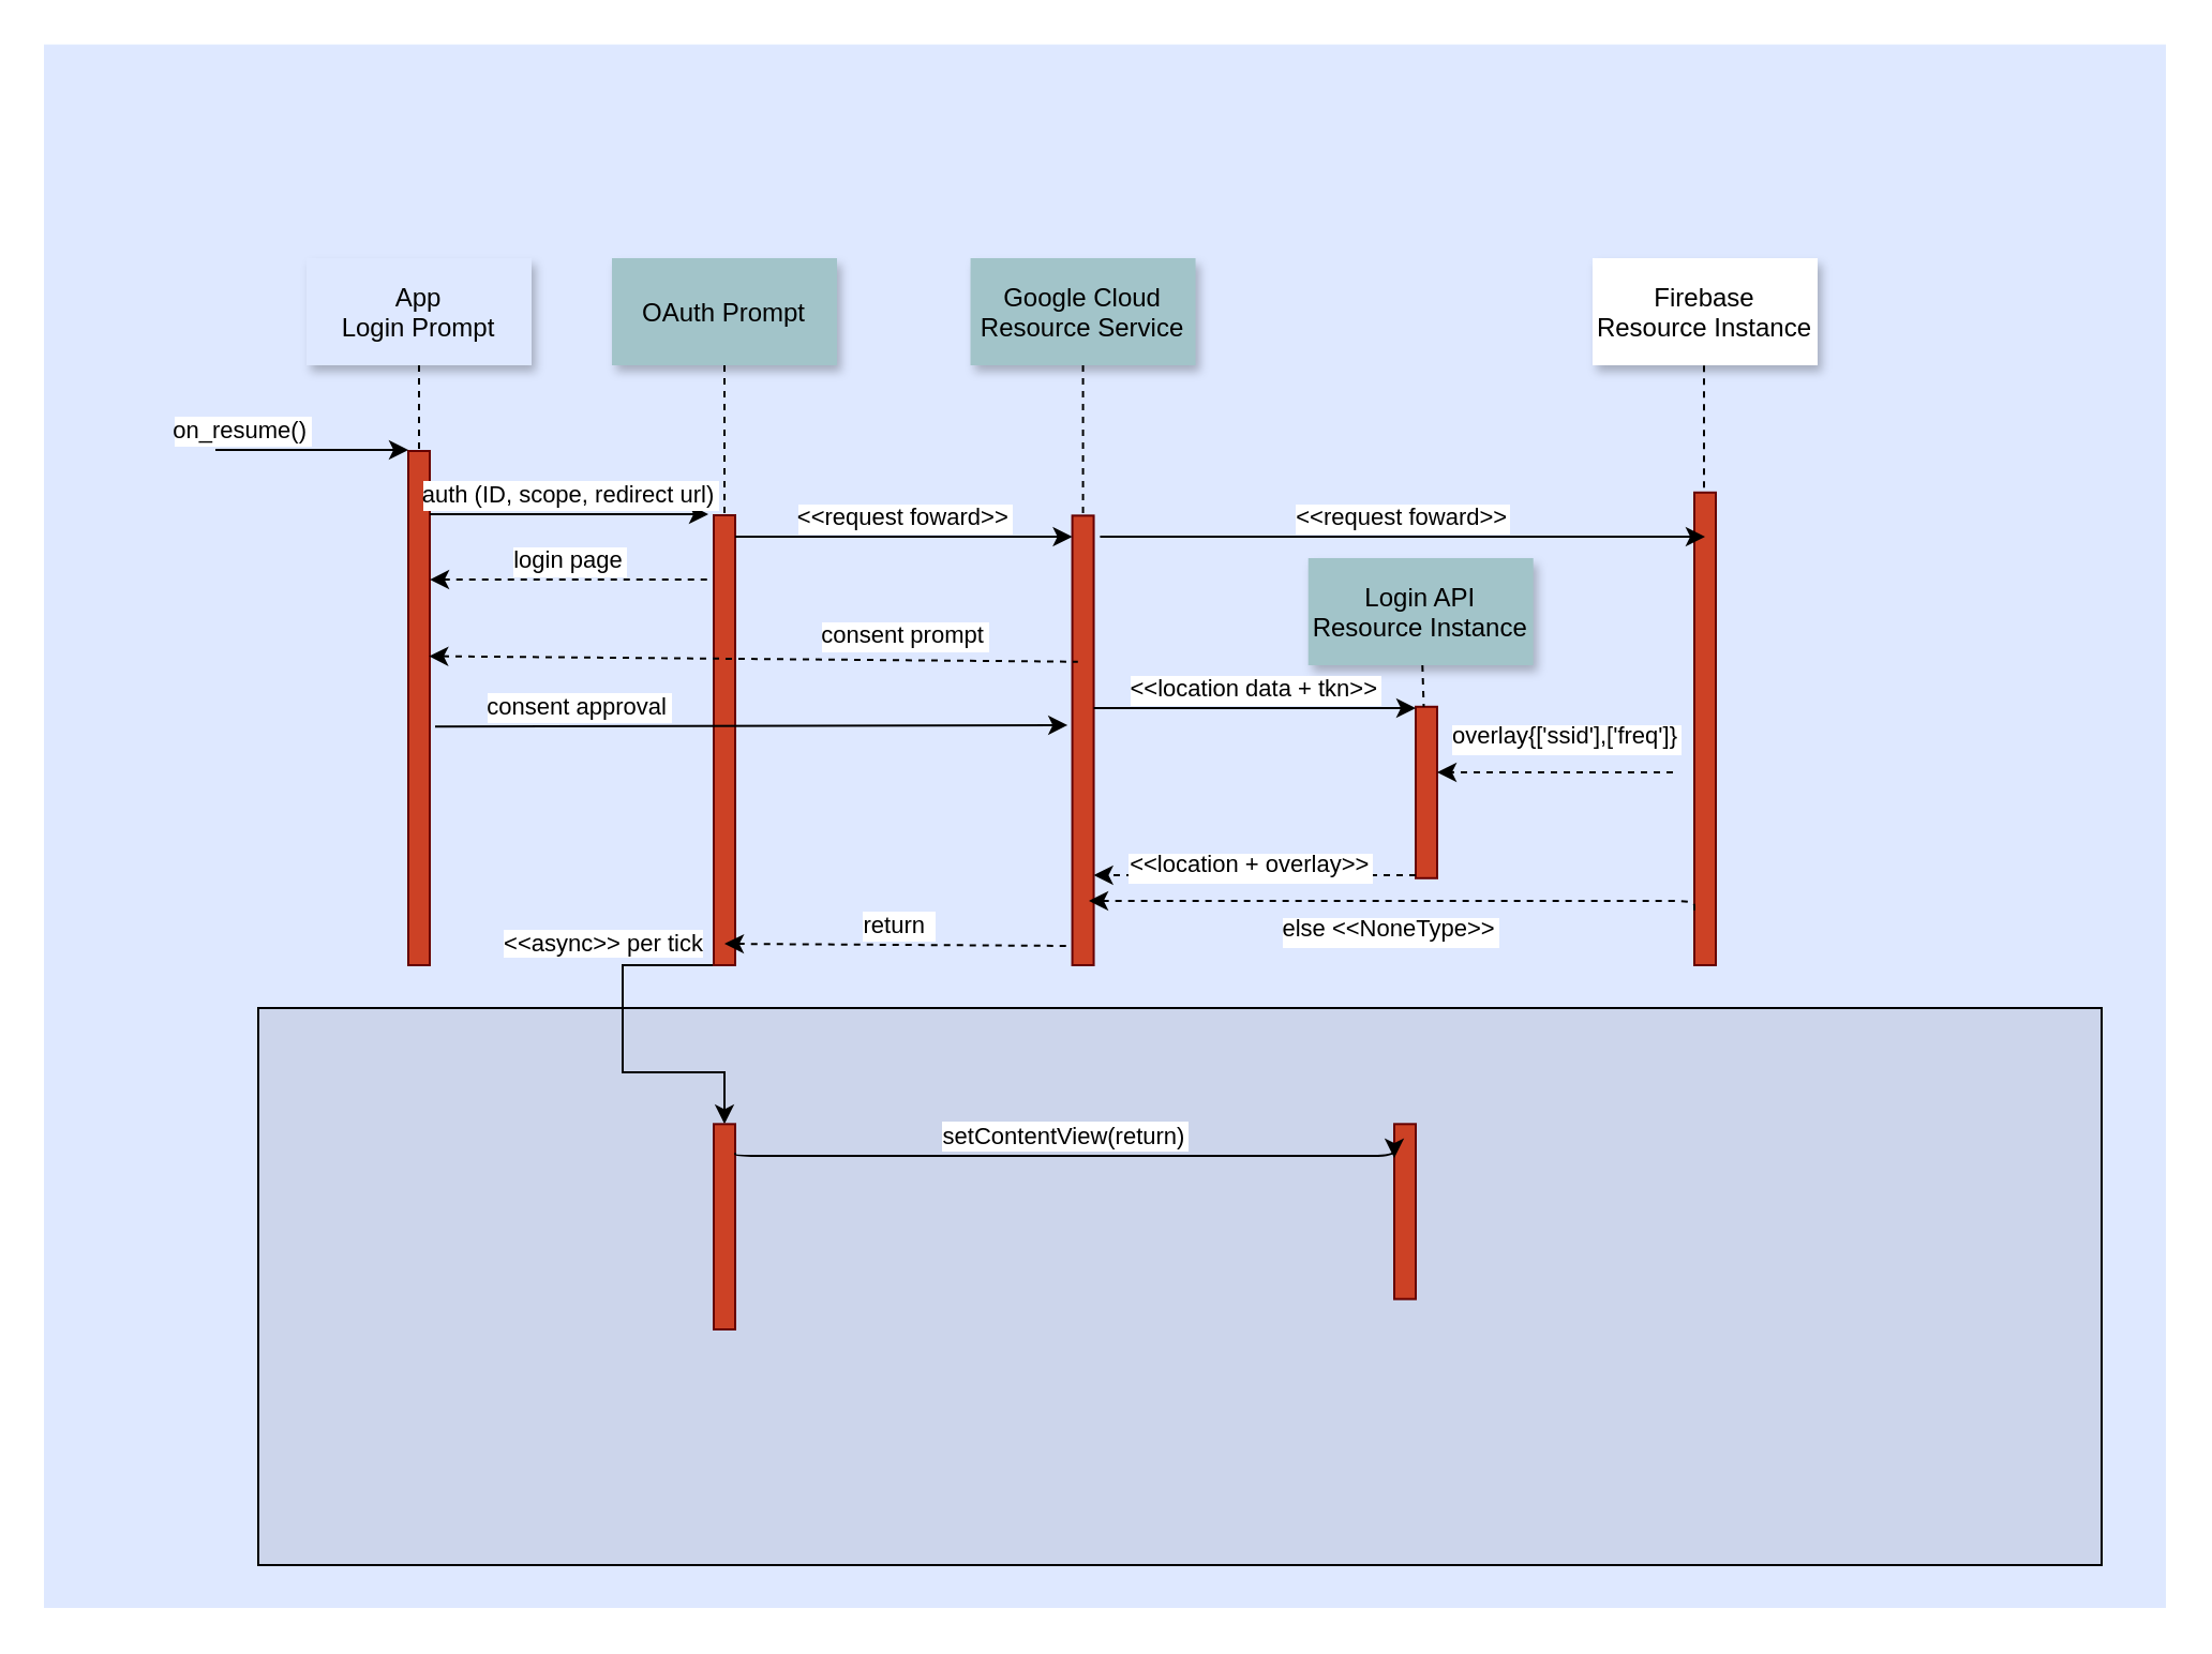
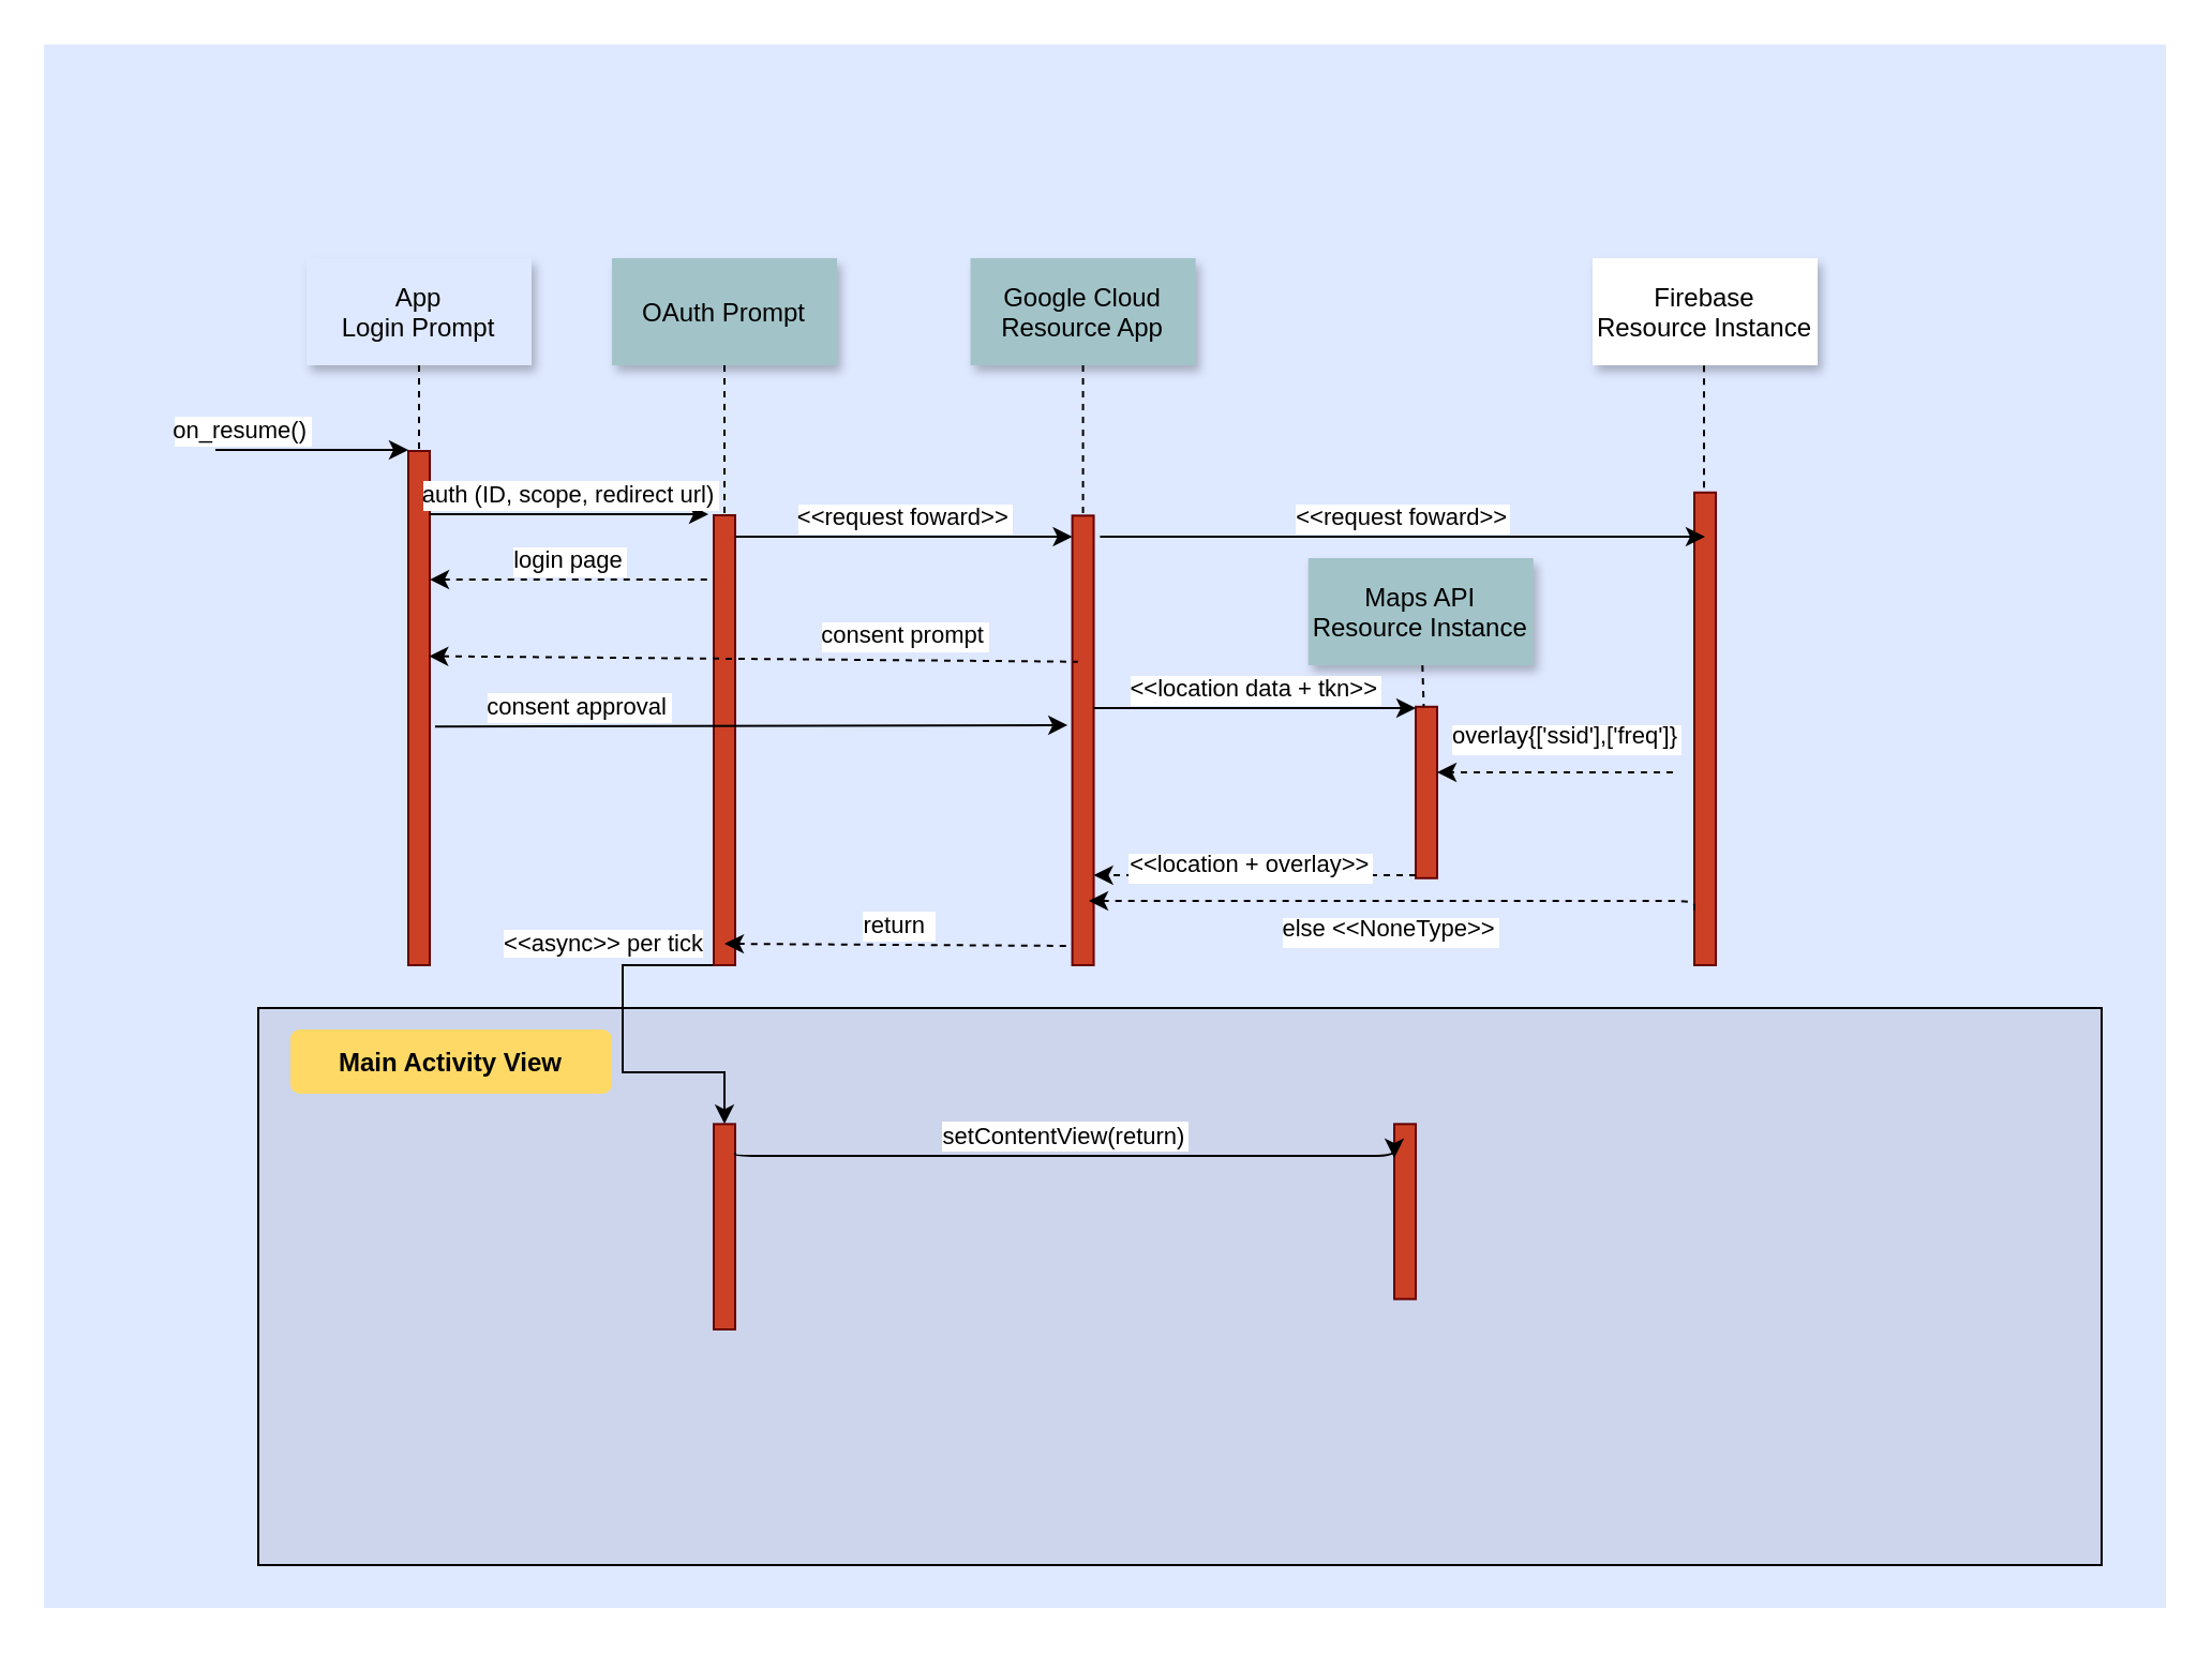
- <mxCell id="14" value="Google Cloud&#10;Resource Service" style="shadow=1;fillColor=#A2C4C9;strokeColor=none" parent="1" vertex="1"><mxGeometry x="452.284" y="120" width="105" height="50" as="geometry" /></mxCell>
+ <mxCell id="14" value="Google Cloud&#10;Resource App" style="shadow=1;fillColor=#A2C4C9;strokeColor=none" parent="1" vertex="1"><mxGeometry x="452.284" y="120" width="105" height="50" as="geometry" /></mxCell>
- <mxCell id="19" value="Login API&#10;Resource Instance" style="shadow=1;fillColor=#A2C4C9;strokeColor=none" parent="1" vertex="1"><mxGeometry x="609.86" y="260" width="105" height="50" as="geometry" /></mxCell>
+ <mxCell id="19" value="Maps API&#10;Resource Instance" style="shadow=1;fillColor=#A2C4C9;strokeColor=none" parent="1" vertex="1"><mxGeometry x="609.86" y="260" width="105" height="50" as="geometry" /></mxCell>
+ <mxCell id="36" value="Main Activity View" style="rounded=1;fontStyle=1;fillColor=#FFD966;strokeColor=none" vertex="1" parent="1"><mxGeometry x="135" y="480" width="150" height="30" as="geometry" /></mxCell>
